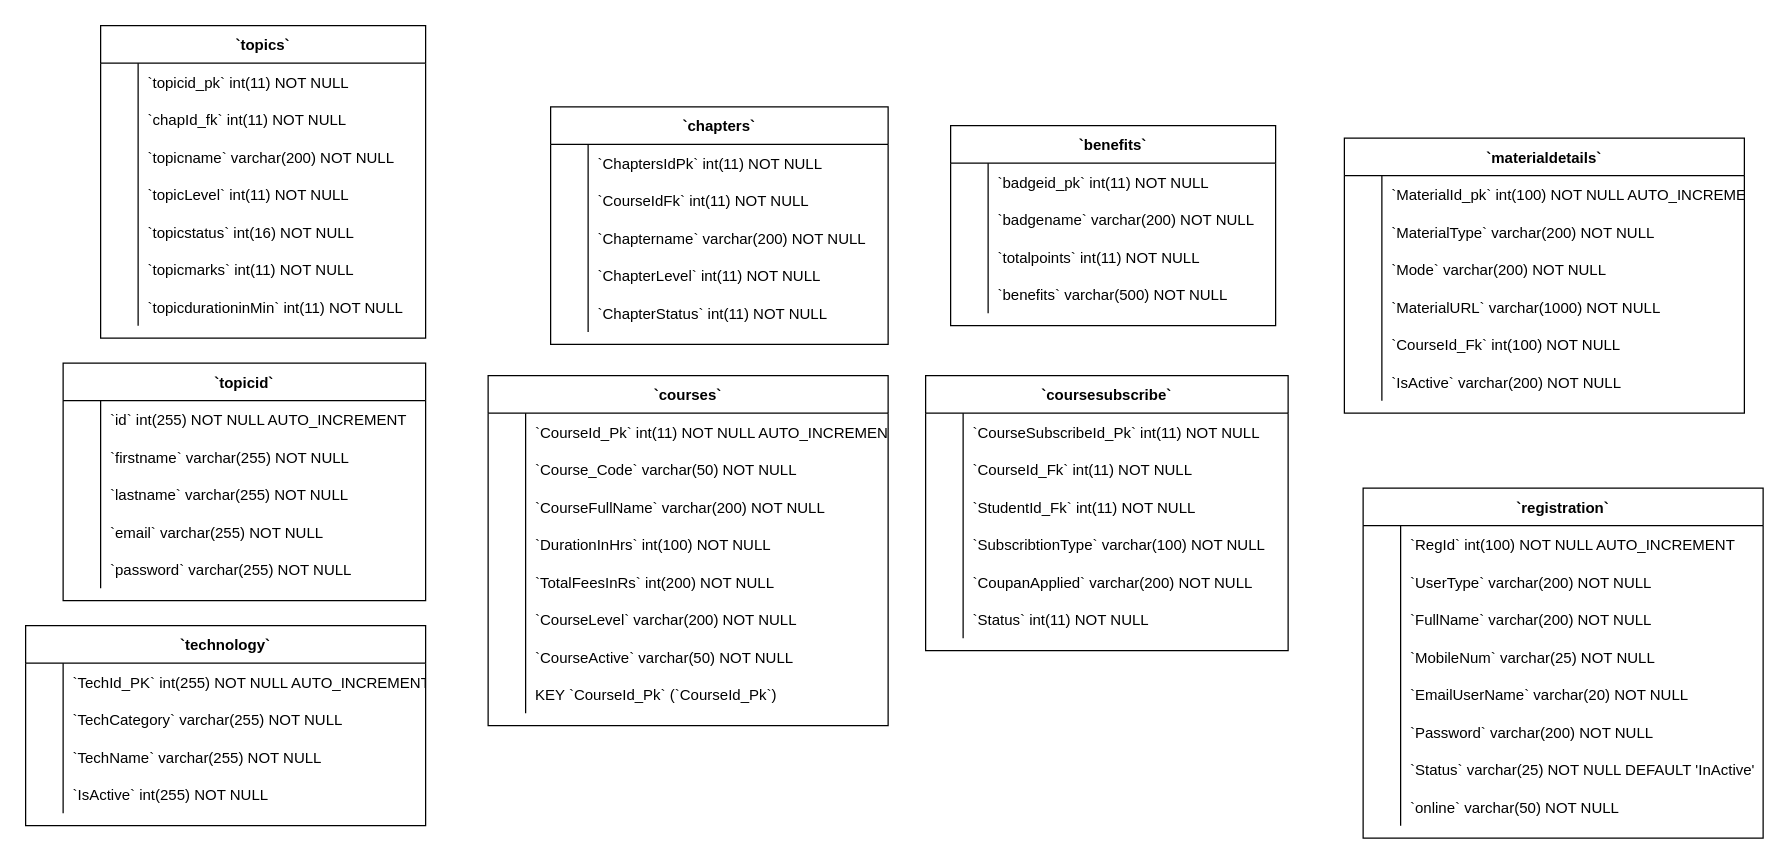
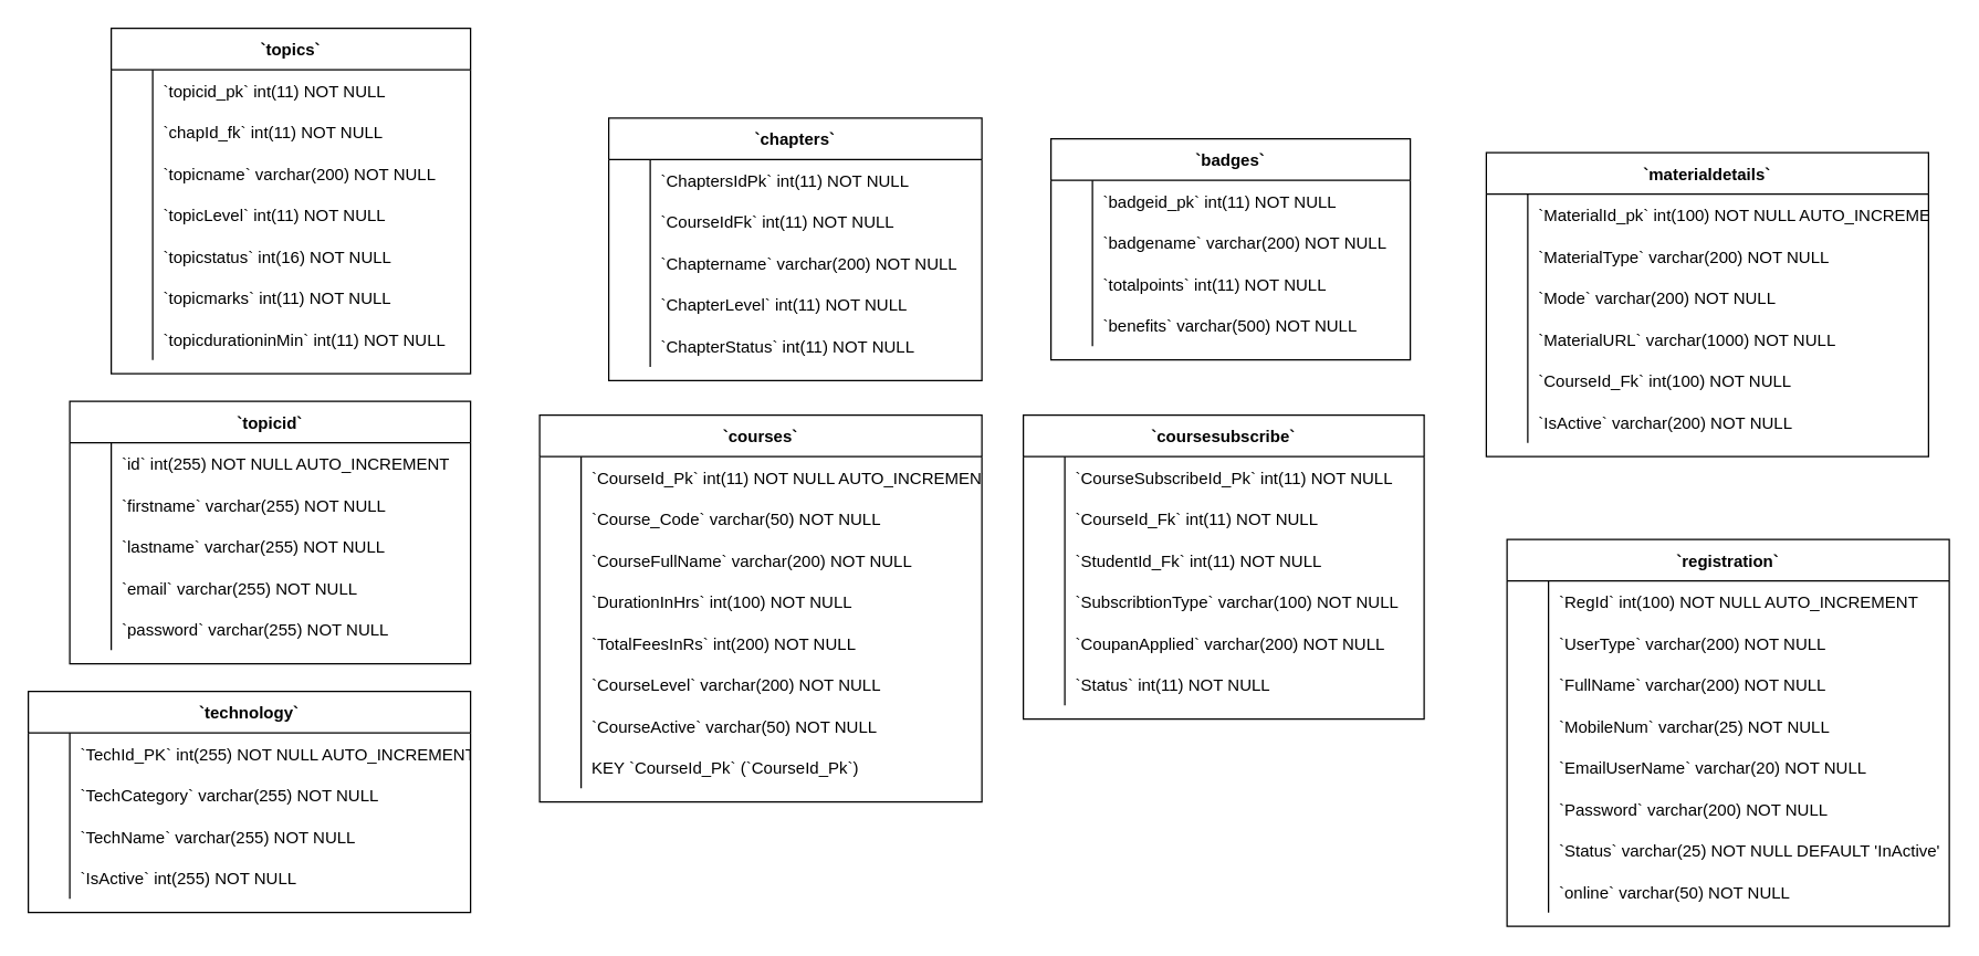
- <mxCell id="2" value="`benefits`" style="shape=table;startSize=30;container=1;collapsible=1;childLayout=tableLayout;fixedRows=1;rowLines=0;fontStyle=1;align=center;resizeLast=1;" parent="1" vertex="1"><mxGeometry x="760" y="100" width="260" height="160" as="geometry" /></mxCell>
+ <mxCell id="2" value="`badges`" style="shape=table;startSize=30;container=1;collapsible=1;childLayout=tableLayout;fixedRows=1;rowLines=0;fontStyle=1;align=center;resizeLast=1;" parent="1" vertex="1"><mxGeometry x="760" y="100" width="260" height="160" as="geometry" /></mxCell>
